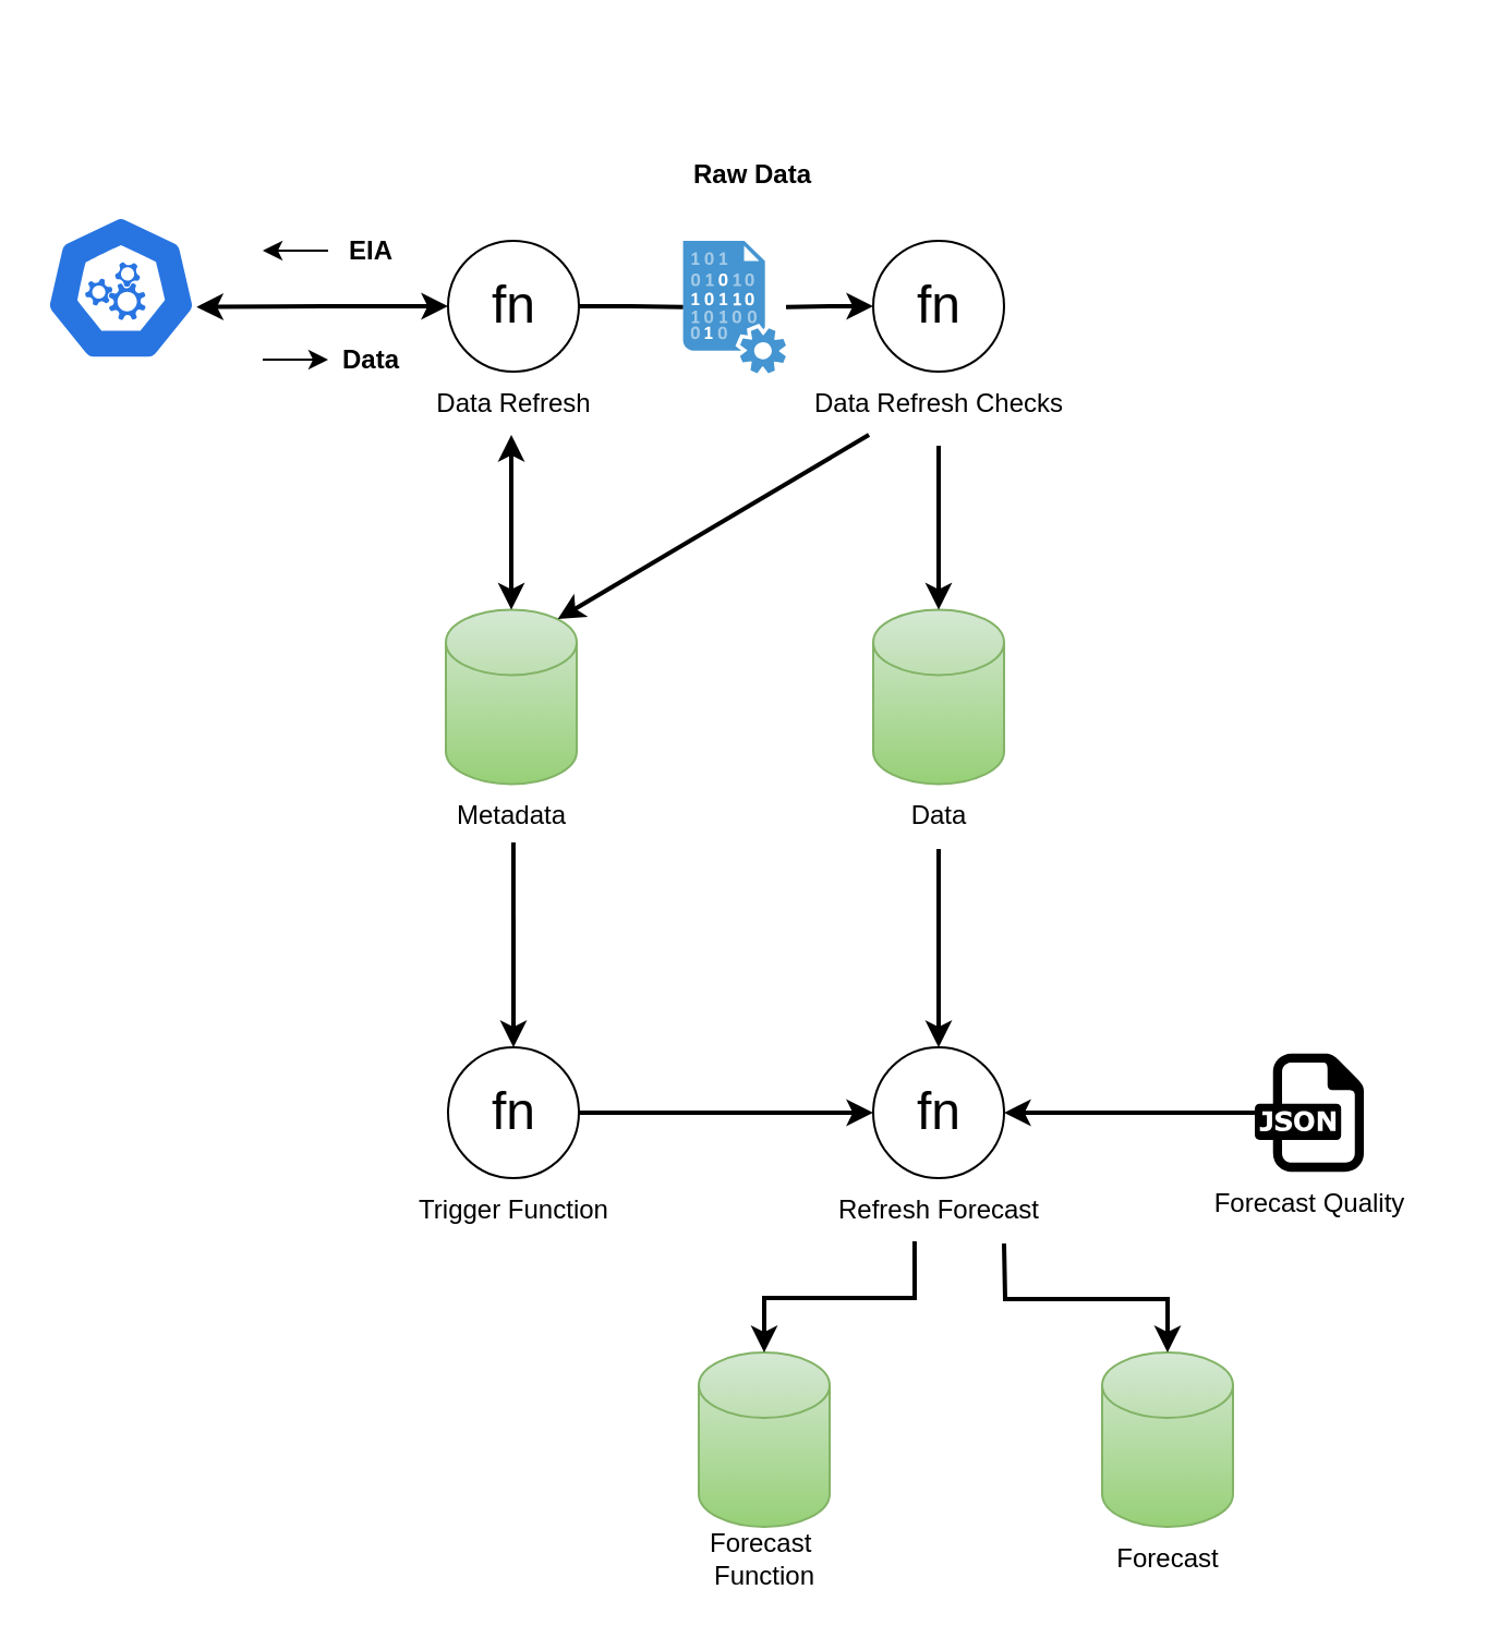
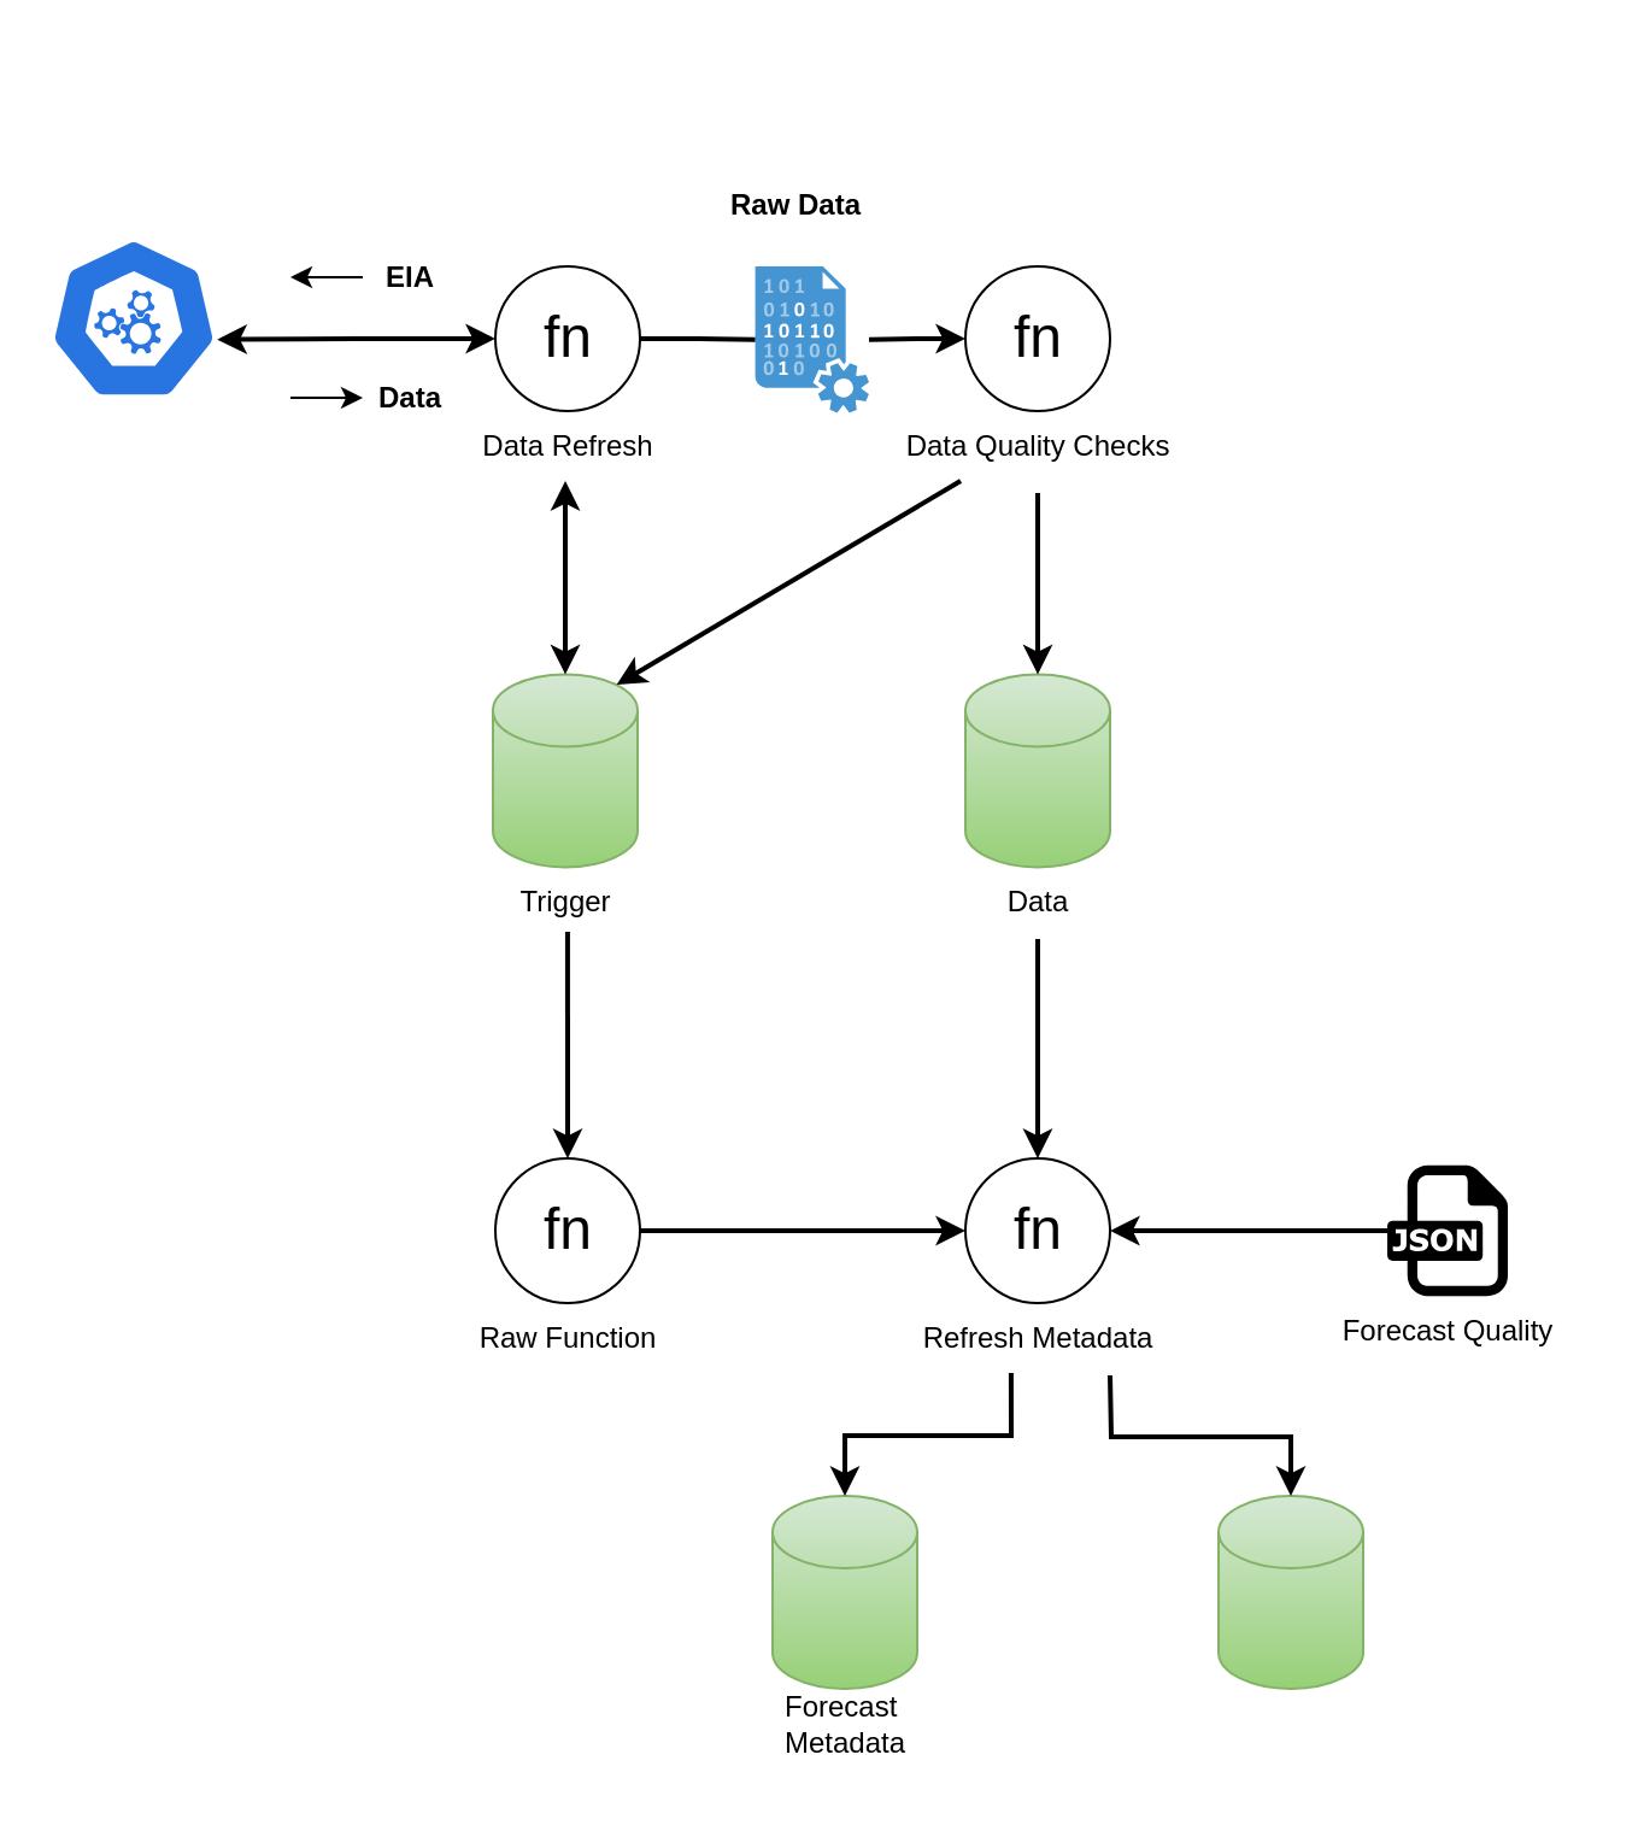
- <mxCell id="17" value="&lt;b&gt;Raw&amp;nbsp;&lt;/b&gt;&lt;b style=&quot;background-color: transparent; color: light-dark(rgb(0, 0, 0), rgb(255, 255, 255));&quot;&gt;Data&lt;/b&gt;" style="text;html=1;align=center;verticalAlign=middle;whiteSpace=wrap;rounded=0;" vertex="1" parent="1"><mxGeometry x="315" y="65" width="60" height="30" as="geometry" /></mxCell>
+ <mxCell id="17" value="&lt;b&gt;Raw&amp;nbsp;&lt;/b&gt;&lt;b style=&quot;background-color: transparent; color: light-dark(rgb(0, 0, 0), rgb(255, 255, 255));&quot;&gt;Data&lt;/b&gt;" style="text;html=1;align=center;verticalAlign=middle;whiteSpace=wrap;rounded=0;" vertex="1" parent="1"><mxGeometry x="300" y="70" width="60" height="30" as="geometry" /></mxCell>
- <mxCell id="22" value="Data Refresh Checks" style="text;html=1;align=center;verticalAlign=middle;resizable=0;points=[];autosize=1;strokeColor=none;fillColor=none;" vertex="1" parent="20"><mxGeometry x="-20" y="60.0" width="130" height="30" as="geometry" /></mxCell>
+ <mxCell id="22" value="Data Quality Checks" style="text;html=1;align=center;verticalAlign=middle;resizable=0;points=[];autosize=1;strokeColor=none;fillColor=none;" vertex="1" parent="20"><mxGeometry x="-20" y="60.0" width="130" height="30" as="geometry" /></mxCell>
- <mxCell id="8" value="Metadata" style="text;html=1;align=center;verticalAlign=middle;resizable=0;points=[];autosize=1;strokeColor=none;fillColor=none;" vertex="1" parent="6"><mxGeometry y="80" width="70" height="30" as="geometry" /></mxCell>
+ <mxCell id="8" value="Trigger" style="text;html=1;align=center;verticalAlign=middle;resizable=0;points=[];autosize=1;strokeColor=none;fillColor=none;" vertex="1" parent="6"><mxGeometry y="80" width="70" height="30" as="geometry" /></mxCell>
- <mxCell id="31" value="Trigger Function" style="text;html=1;align=center;verticalAlign=middle;resizable=0;points=[];autosize=1;strokeColor=none;fillColor=none;" vertex="1" parent="28"><mxGeometry x="-10" y="60.0" width="110" height="30" as="geometry" /></mxCell>
+ <mxCell id="31" value="Raw Function" style="text;html=1;align=center;verticalAlign=middle;resizable=0;points=[];autosize=1;strokeColor=none;fillColor=none;" vertex="1" parent="28"><mxGeometry x="-10" y="60.0" width="110" height="30" as="geometry" /></mxCell>
- <mxCell id="35" value="Refresh Forecast" style="text;html=1;align=center;verticalAlign=middle;resizable=0;points=[];autosize=1;strokeColor=none;fillColor=none;" vertex="1" parent="33"><mxGeometry x="-15" y="60.0" width="120" height="30" as="geometry" /></mxCell>
+ <mxCell id="35" value="Refresh Metadata" style="text;html=1;align=center;verticalAlign=middle;resizable=0;points=[];autosize=1;strokeColor=none;fillColor=none;" vertex="1" parent="33"><mxGeometry x="-15" y="60.0" width="120" height="30" as="geometry" /></mxCell>
- <mxCell id="38" value="Forecast&amp;nbsp;&lt;div&gt;Function&lt;/div&gt;" style="text;html=1;align=center;verticalAlign=middle;resizable=0;points=[];autosize=1;strokeColor=none;fillColor=none;" vertex="1" parent="36"><mxGeometry y="75" width="70" height="40" as="geometry" /></mxCell>
+ <mxCell id="38" value="Forecast&amp;nbsp;&lt;div&gt;Metadata&lt;/div&gt;" style="text;html=1;align=center;verticalAlign=middle;resizable=0;points=[];autosize=1;strokeColor=none;fillColor=none;" vertex="1" parent="36"><mxGeometry y="75" width="70" height="40" as="geometry" /></mxCell>
- <mxCell id="41" value="Forecast" style="text;html=1;align=center;verticalAlign=middle;resizable=0;points=[];autosize=1;strokeColor=none;fillColor=none;" vertex="1" parent="39"><mxGeometry y="80" width="70" height="30" as="geometry" /></mxCell>
